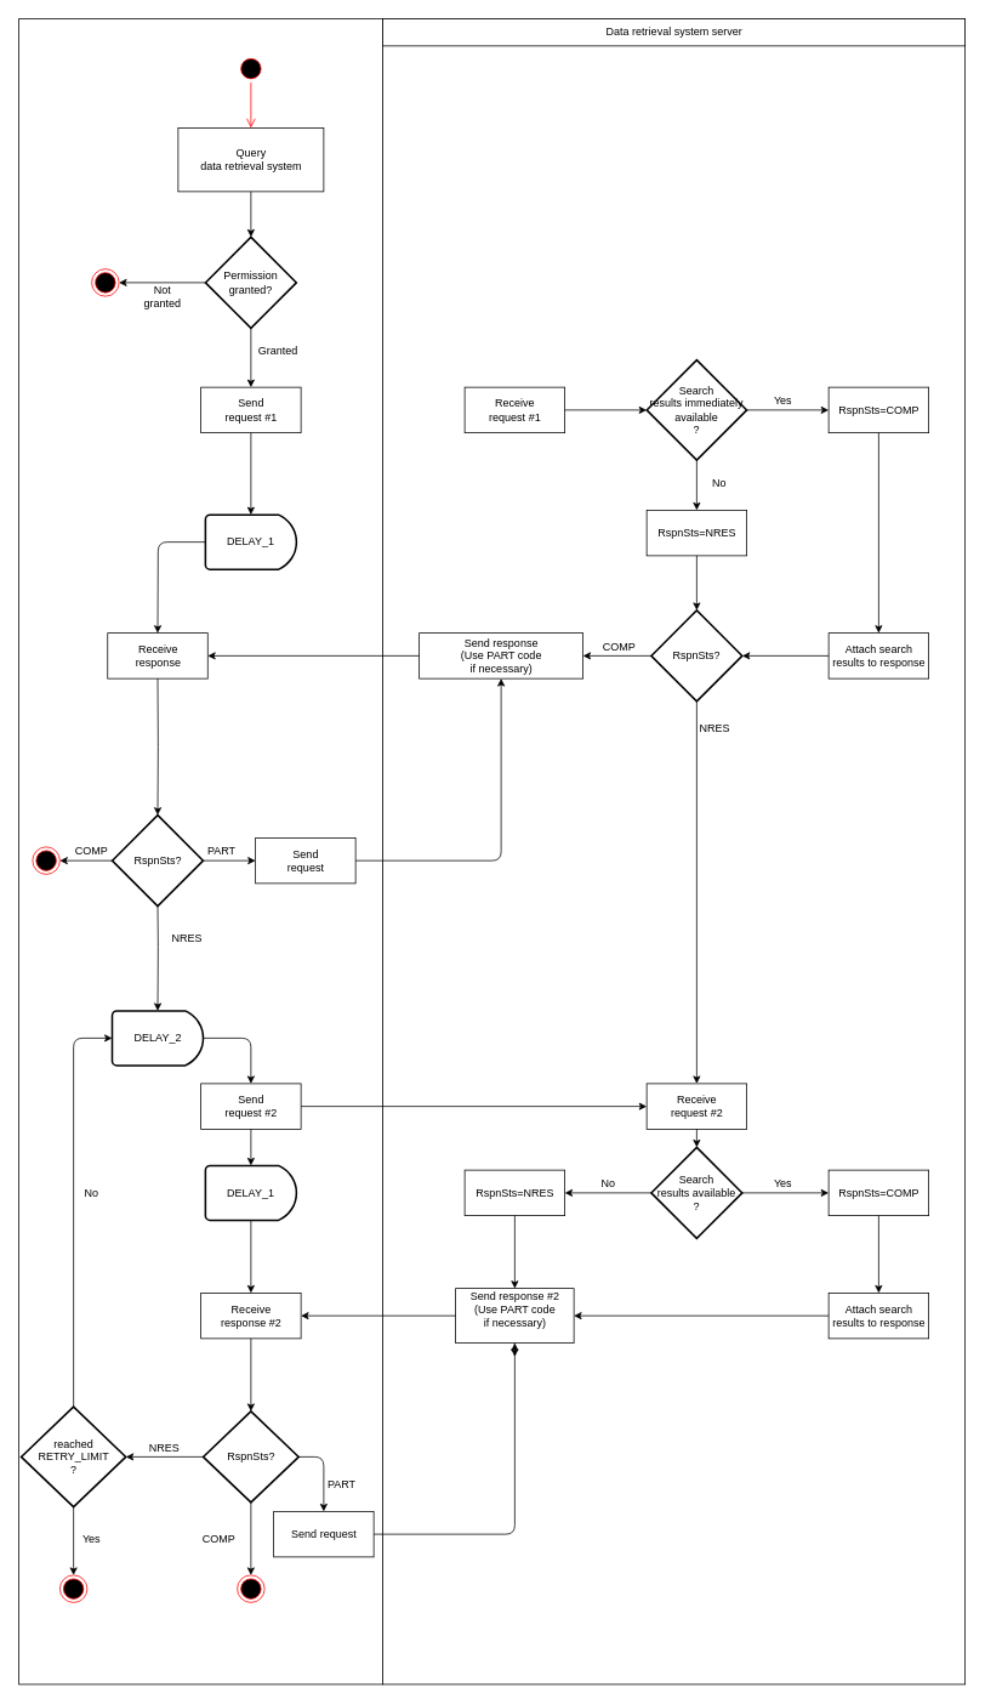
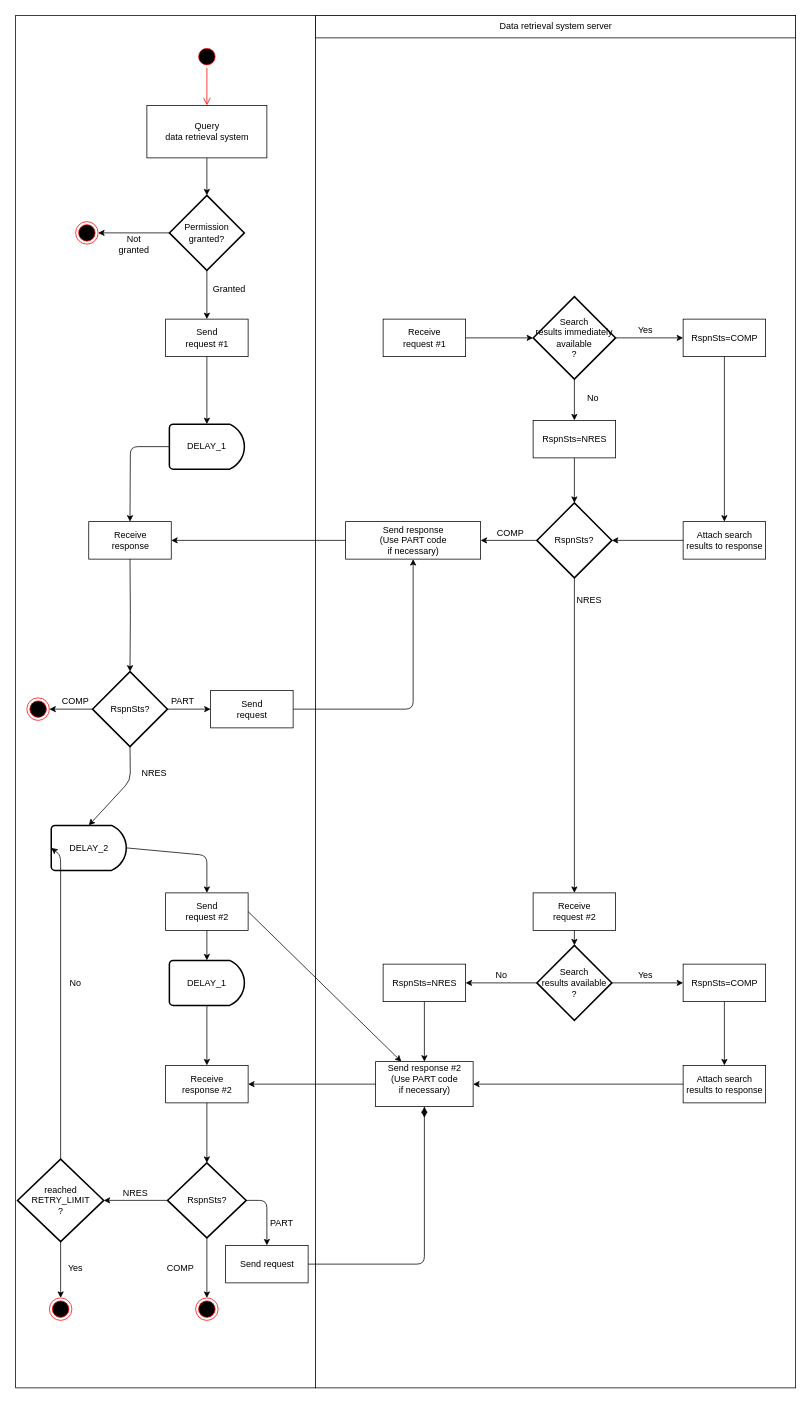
- <mxCell id="46" value="DELAY_2" style="strokeWidth=2;html=1;shape=mxgraph.flowchart.delay;whiteSpace=wrap;" parent="1" vertex="1"><mxGeometry x="122.5" y="1110" width="100" height="60" as="geometry" /></mxCell>
+ <mxCell id="46" value="DELAY_2" style="strokeWidth=2;html=1;shape=mxgraph.flowchart.delay;whiteSpace=wrap;" parent="1" vertex="1"><mxGeometry x="67.5" y="1100" width="100" height="60" as="geometry" /></mxCell>
- <mxCell id="52" value="" style="endArrow=classic;html=1;entryX=0;entryY=0.5;entryDx=0;entryDy=0;exitX=1;exitY=0.5;exitDx=0;exitDy=0;" parent="1" source="49" target="51" edge="1"><mxGeometry width="50" height="50" relative="1" as="geometry"><mxPoint x="360" y="1162" as="sourcePoint" /><mxPoint x="440" y="1100" as="targetPoint" /></mxGeometry></mxCell>
+ <mxCell id="52" value="" style="endArrow=classic;html=1;exitX=1;exitY=0.5;exitDx=0;exitDy=0;" parent="1" source="49" target="55" edge="1"><mxGeometry width="50" height="50" relative="1" as="geometry"><mxPoint x="360" y="1162" as="sourcePoint" /><mxPoint x="440" y="1100" as="targetPoint" /></mxGeometry></mxCell>
